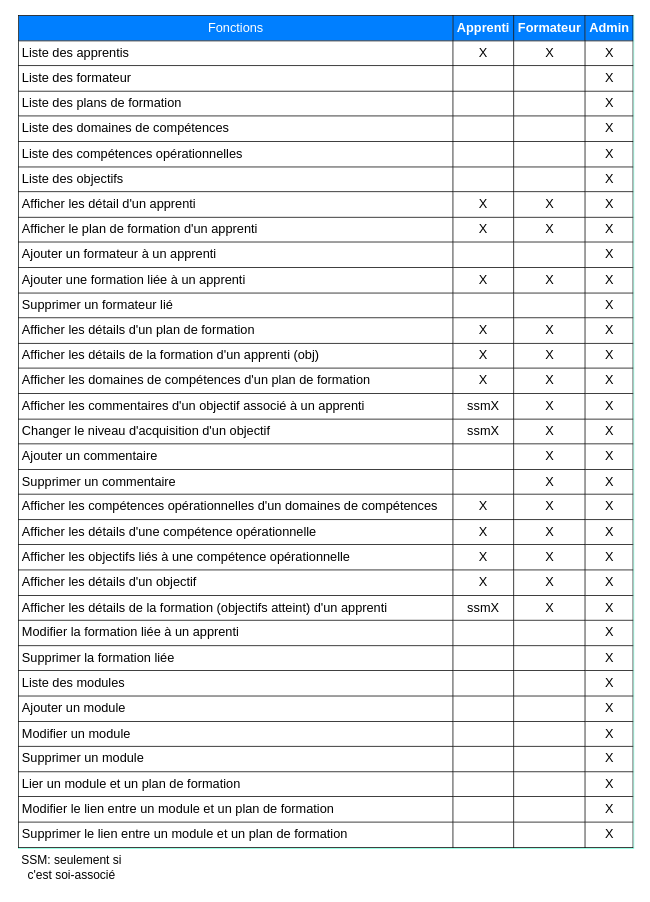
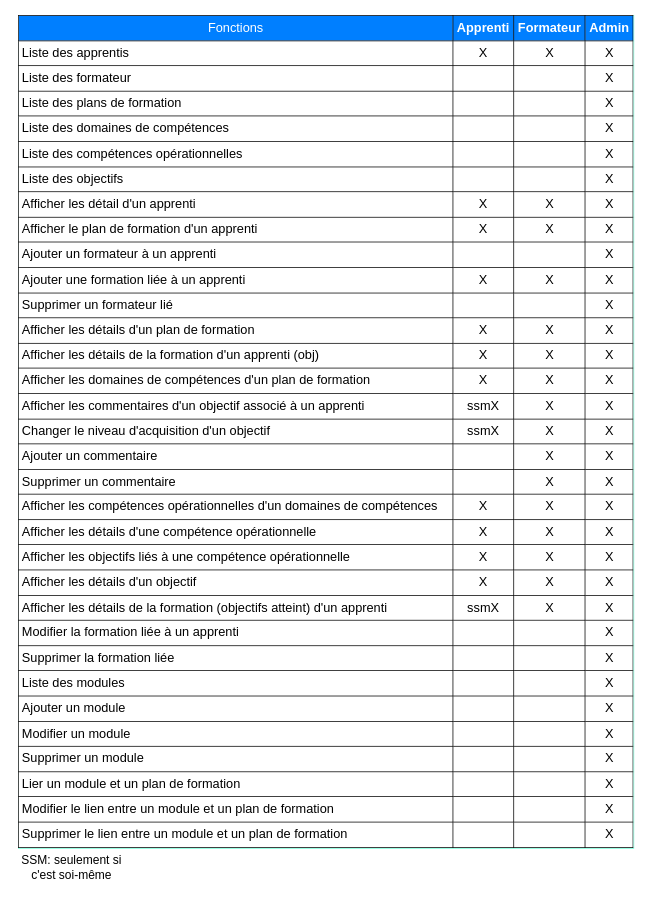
- <mxCell id="3" value="&lt;font style=&quot;font-size: 16px&quot;&gt;SSM: seulement si c'est soi-associé&lt;/font&gt;" style="text;html=1;strokeColor=none;fillColor=none;align=center;verticalAlign=middle;whiteSpace=wrap;rounded=0;" parent="1" vertex="1"><mxGeometry y="1130" width="150" height="50" as="geometry" x="20" /></mxCell>
+ <mxCell id="3" value="&lt;font style=&quot;font-size: 16px&quot;&gt;SSM: seulement si c'est soi-même&lt;/font&gt;" style="text;html=1;strokeColor=none;fillColor=none;align=center;verticalAlign=middle;whiteSpace=wrap;rounded=0;" parent="1" vertex="1"><mxGeometry y="1130" width="150" height="50" as="geometry" x="20" /></mxCell>
